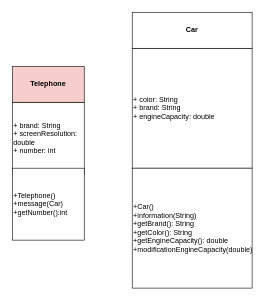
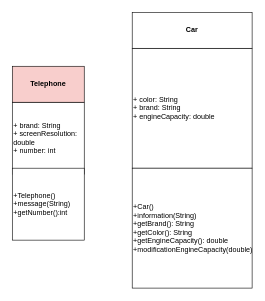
- <mxCell id="4" value="+Telephone()&lt;br&gt;+message(Car)&lt;br&gt;+getNumber():int" style="whiteSpace=wrap;html=1;aspect=fixed;align=left;" vertex="1" parent="1"><mxGeometry x="20" y="280" width="120" height="120" as="geometry" /></mxCell>
+ <mxCell id="4" value="+Telephone()&lt;br&gt;+message(String)&lt;br&gt;+getNumber():int" style="whiteSpace=wrap;html=1;aspect=fixed;align=left;" vertex="1" parent="1"><mxGeometry x="20" y="280" width="120" height="120" as="geometry" /></mxCell>
